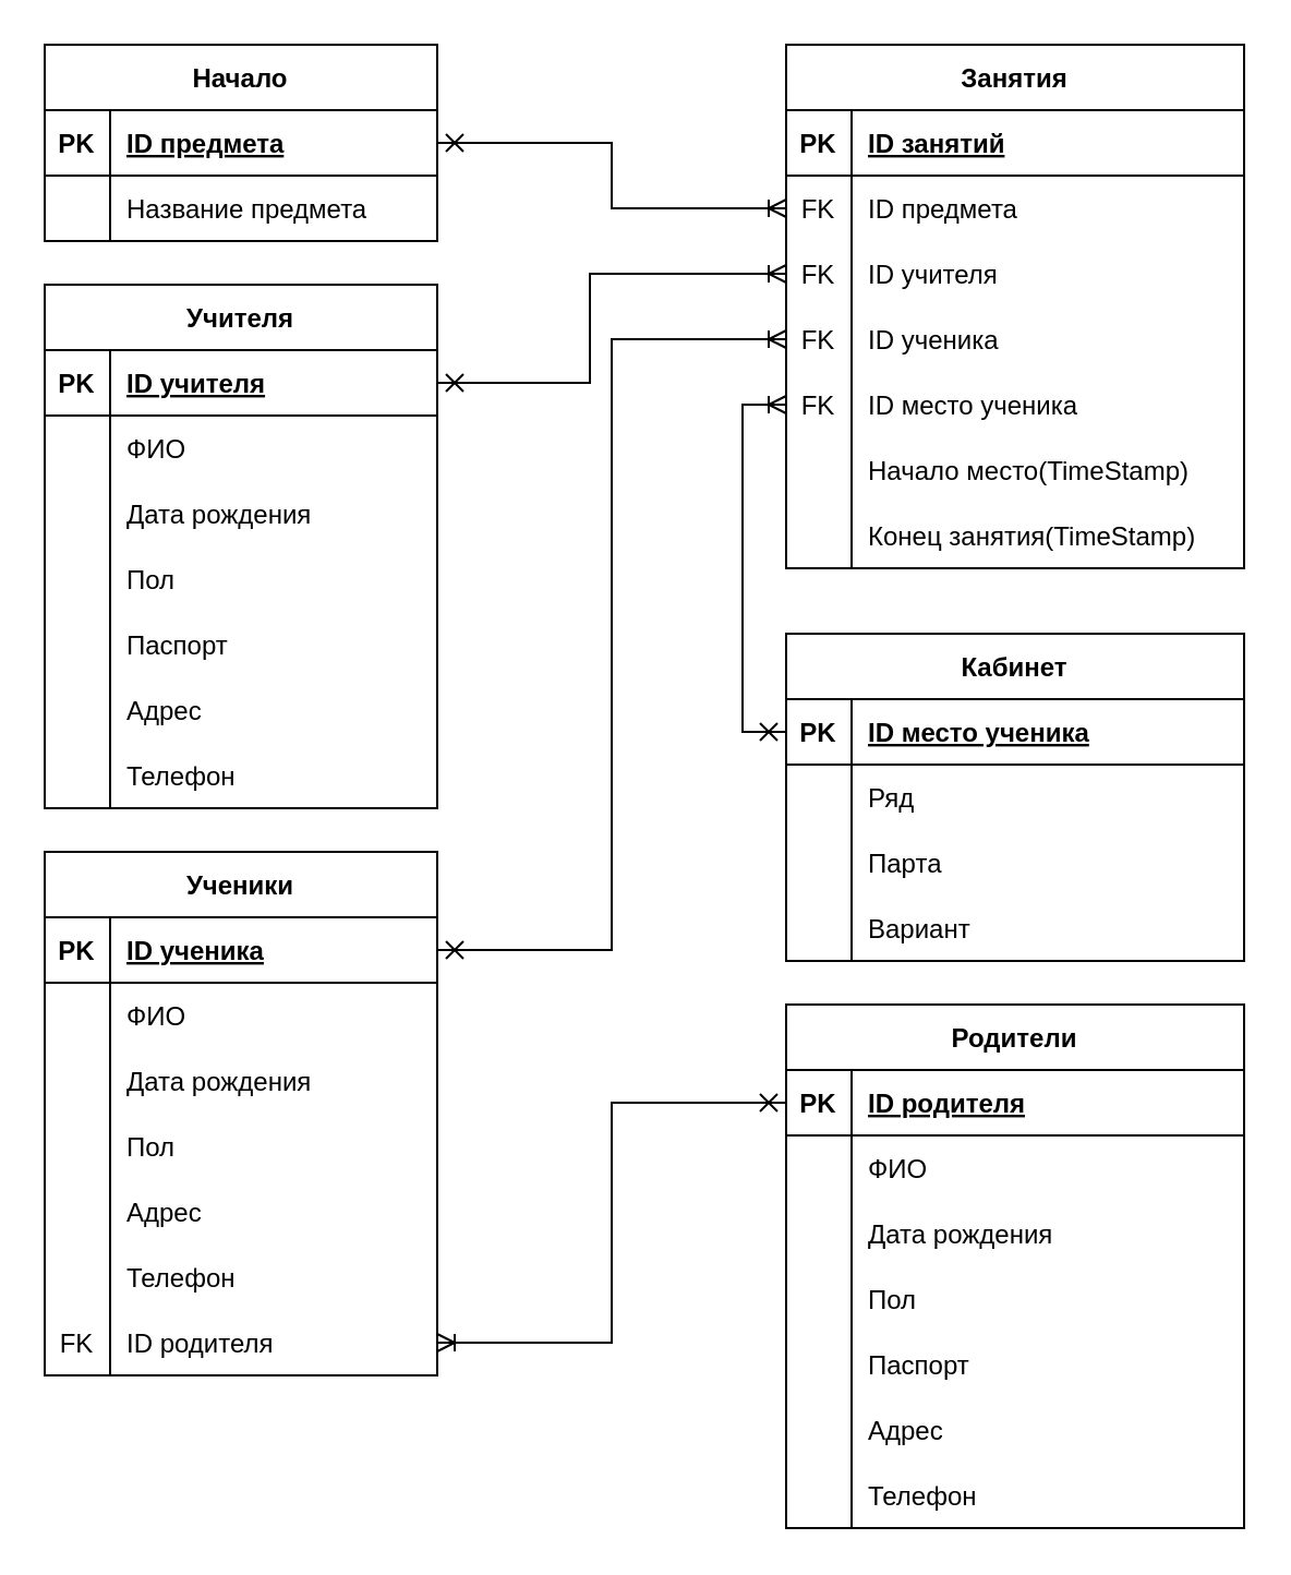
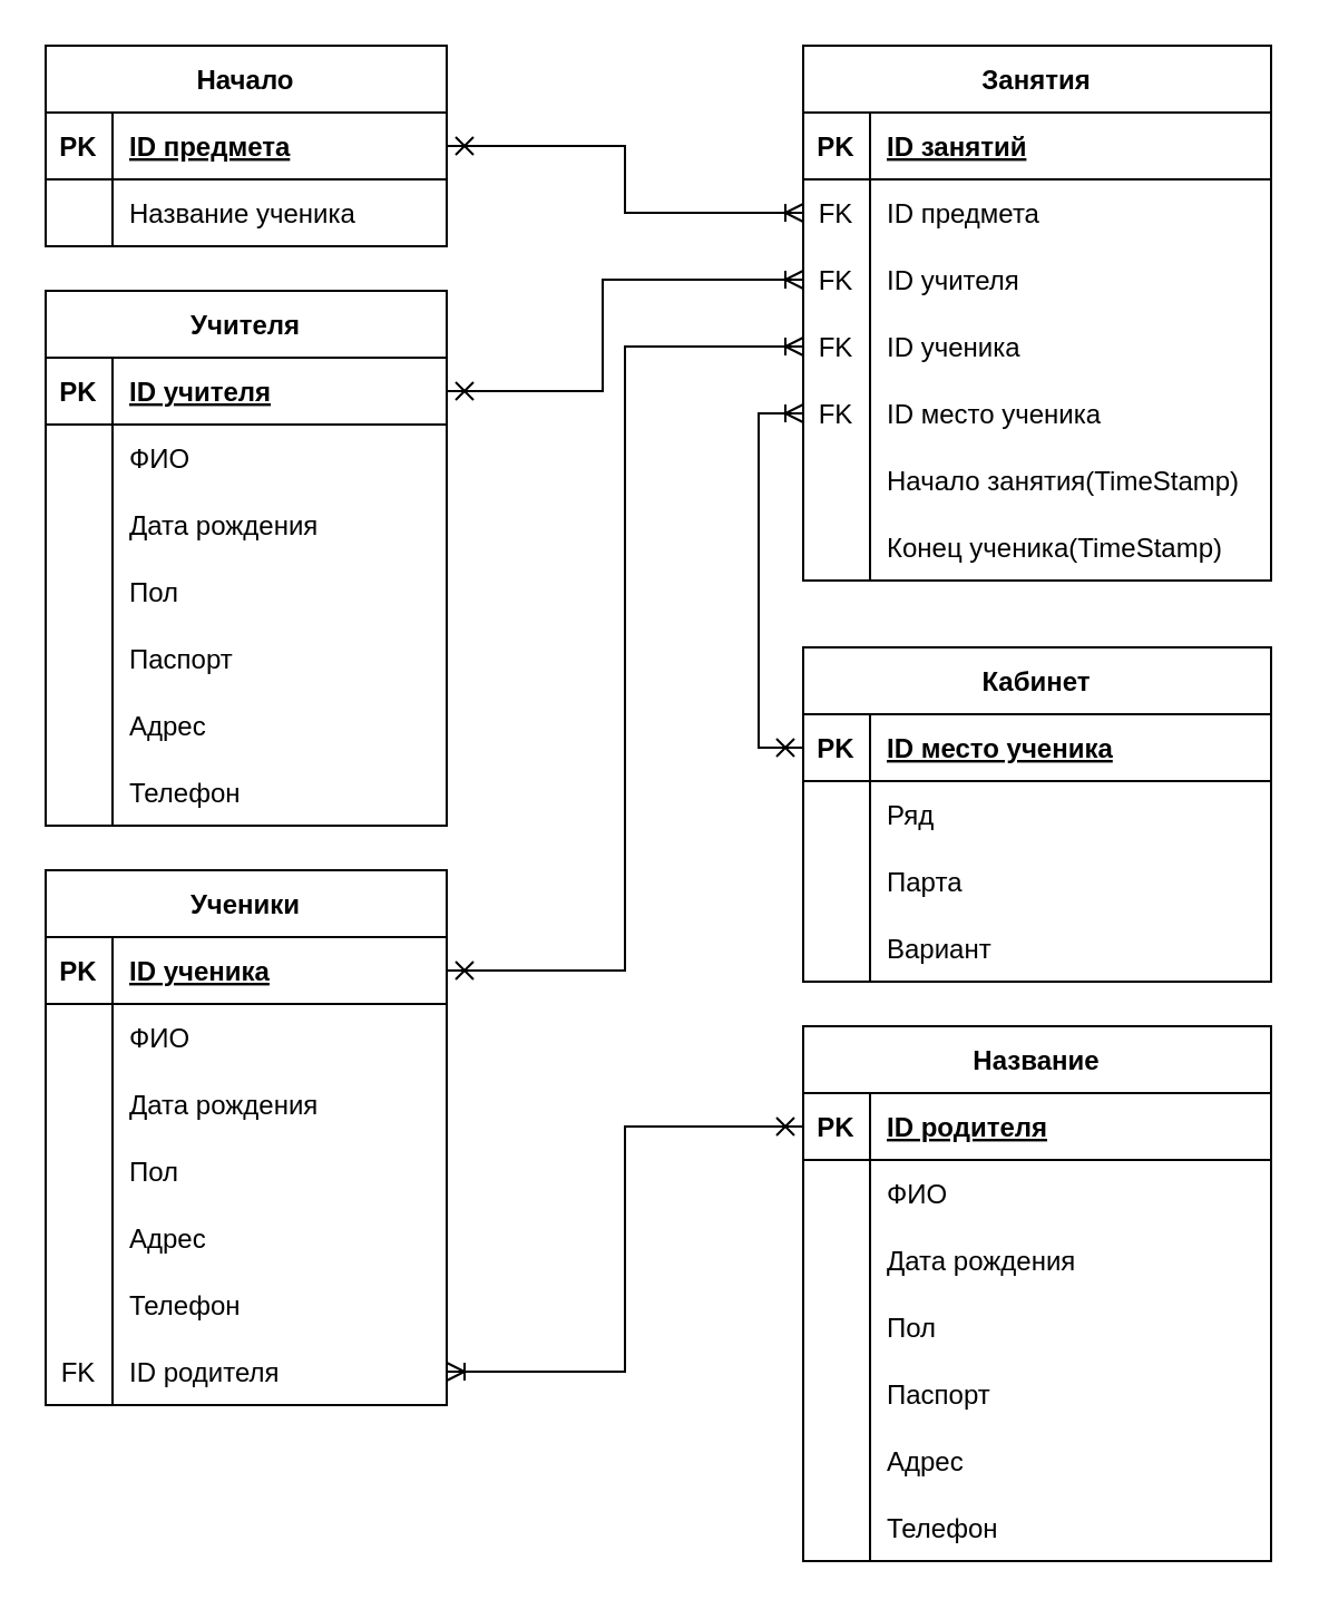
- <mxCell id="87" value="Название предмета" style="shape=partialRectangle;connectable=0;fillColor=none;top=0;left=0;bottom=0;right=0;align=left;spacingLeft=6;overflow=hidden;" vertex="1" parent="85"><mxGeometry x="30" width="150" height="30" as="geometry"><mxRectangle width="150" height="30" as="alternateBounds" /></mxGeometry></mxCell>
+ <mxCell id="87" value="Название ученика" style="shape=partialRectangle;connectable=0;fillColor=none;top=0;left=0;bottom=0;right=0;align=left;spacingLeft=6;overflow=hidden;" vertex="1" parent="85"><mxGeometry x="30" width="150" height="30" as="geometry"><mxRectangle width="150" height="30" as="alternateBounds" /></mxGeometry></mxCell>
- <mxCell id="77" value="Начало место(TimeStamp)" style="shape=partialRectangle;connectable=0;fillColor=none;top=0;left=0;bottom=0;right=0;align=left;spacingLeft=6;overflow=hidden;" vertex="1" parent="75"><mxGeometry x="30" width="180" height="30" as="geometry"><mxRectangle width="180" height="30" as="alternateBounds" /></mxGeometry></mxCell>
+ <mxCell id="77" value="Начало занятия(TimeStamp)" style="shape=partialRectangle;connectable=0;fillColor=none;top=0;left=0;bottom=0;right=0;align=left;spacingLeft=6;overflow=hidden;" vertex="1" parent="75"><mxGeometry x="30" width="180" height="30" as="geometry"><mxRectangle width="180" height="30" as="alternateBounds" /></mxGeometry></mxCell>
- <mxCell id="80" value="Конец занятия(TimeStamp)" style="shape=partialRectangle;connectable=0;fillColor=none;top=0;left=0;bottom=0;right=0;align=left;spacingLeft=6;overflow=hidden;" vertex="1" parent="78"><mxGeometry x="30" width="180" height="30" as="geometry"><mxRectangle width="180" height="30" as="alternateBounds" /></mxGeometry></mxCell>
+ <mxCell id="80" value="Конец ученика(TimeStamp)" style="shape=partialRectangle;connectable=0;fillColor=none;top=0;left=0;bottom=0;right=0;align=left;spacingLeft=6;overflow=hidden;" vertex="1" parent="78"><mxGeometry x="30" width="180" height="30" as="geometry"><mxRectangle width="180" height="30" as="alternateBounds" /></mxGeometry></mxCell>
- <mxCell id="92" value="Родители" style="shape=table;startSize=30;container=1;collapsible=1;childLayout=tableLayout;fixedRows=1;rowLines=0;fontStyle=1;align=center;resizeLast=1;" vertex="1" parent="1"><mxGeometry x="360" y="460" width="210" height="240" as="geometry" /></mxCell>
+ <mxCell id="92" value="Название" style="shape=table;startSize=30;container=1;collapsible=1;childLayout=tableLayout;fixedRows=1;rowLines=0;fontStyle=1;align=center;resizeLast=1;" vertex="1" parent="1"><mxGeometry x="360" y="460" width="210" height="240" as="geometry" /></mxCell>
